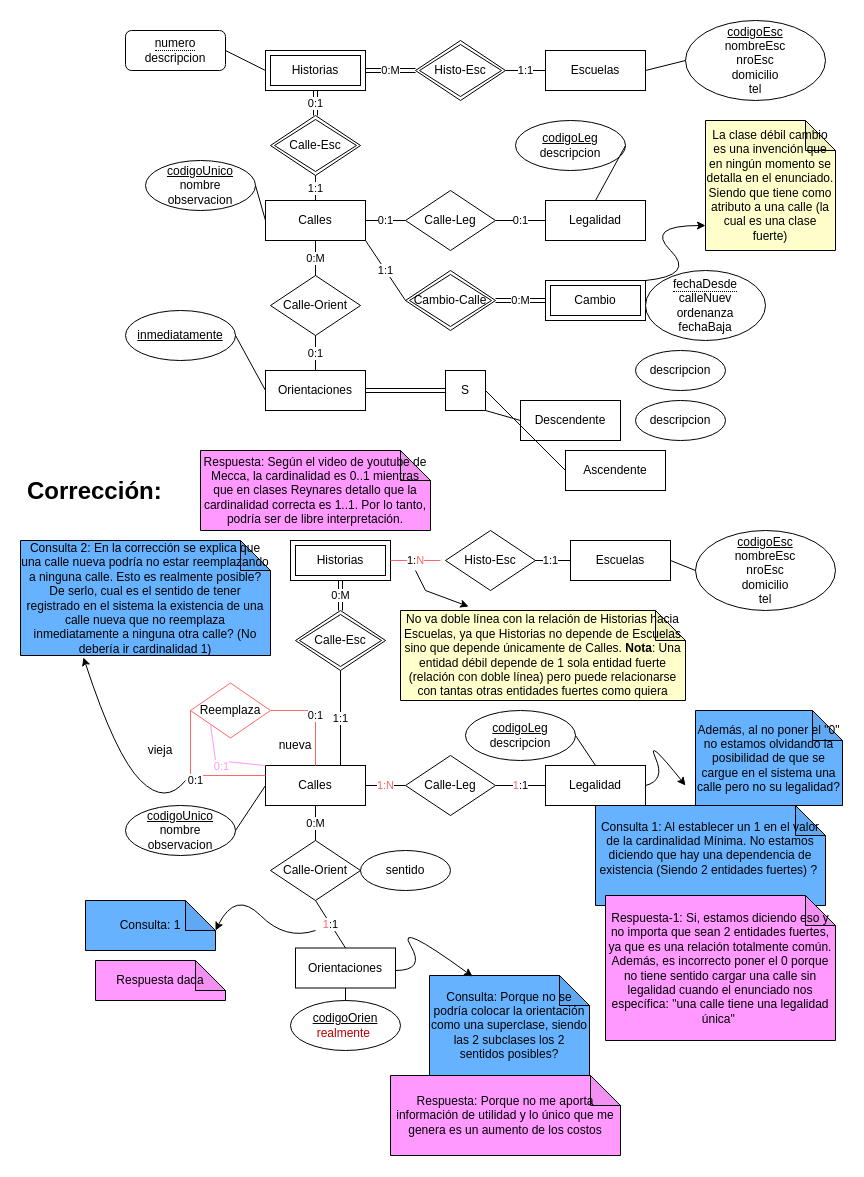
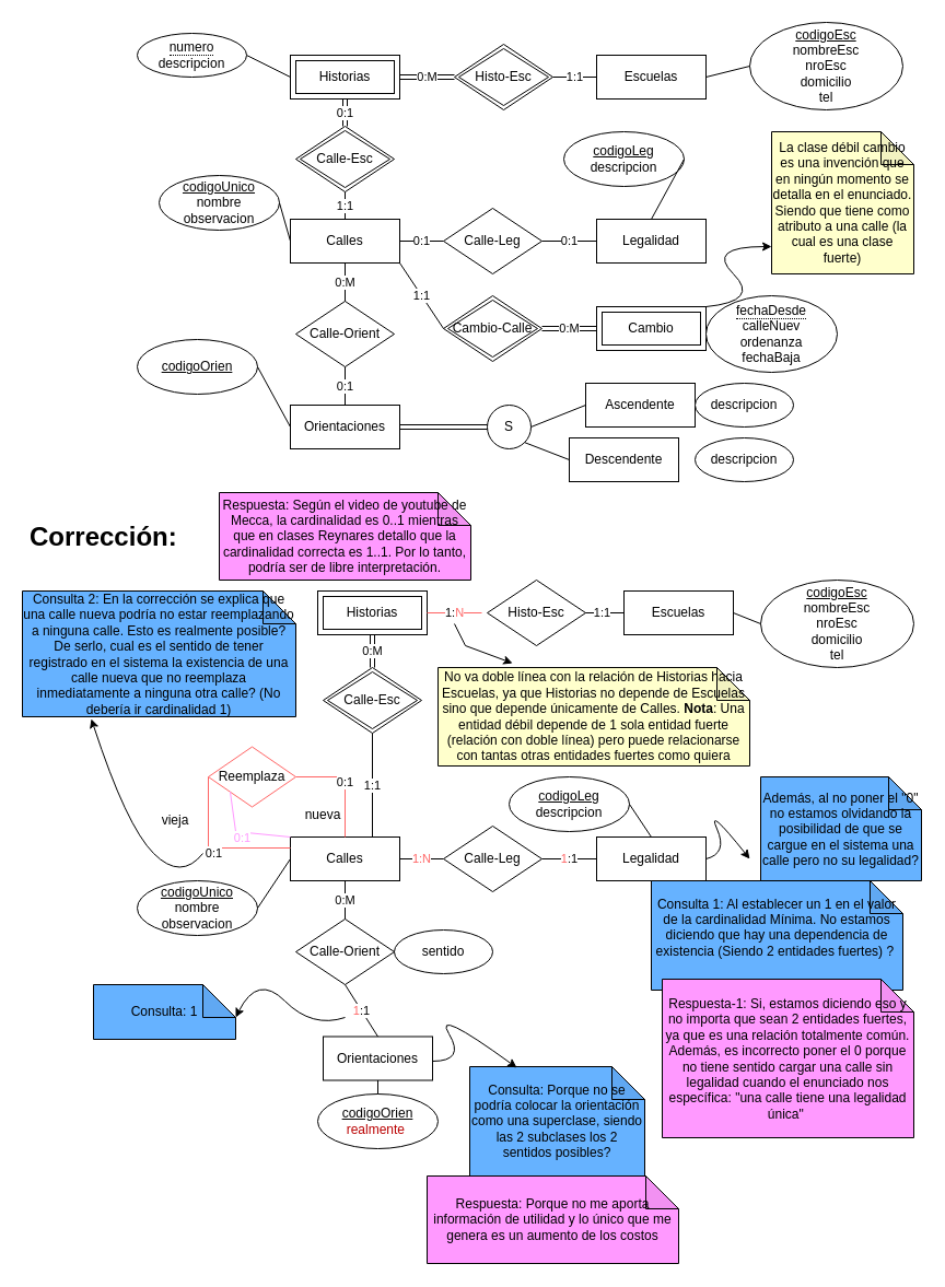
- <mxCell id="21" value="&lt;span style=&quot;border-bottom: 1px dotted&quot;&gt;numero&lt;/span&gt;&lt;div&gt;descripcion&lt;/div&gt;" style="whiteSpace=wrap;html=1;align=center;rounded=1;" vertex="1" parent="1"><mxGeometry x="125" y="30" width="100" height="40" as="geometry" /></mxCell>
+ <mxCell id="21" value="&lt;span style=&quot;border-bottom: 1px dotted&quot;&gt;numero&lt;/span&gt;&lt;div&gt;descripcion&lt;/div&gt;" style="ellipse;whiteSpace=wrap;html=1;align=center;" vertex="1" parent="1"><mxGeometry x="125" y="30" width="100" height="40" as="geometry" /></mxCell>
- <mxCell id="7" value="&lt;u&gt;inmediatamente&lt;/u&gt;" style="ellipse;whiteSpace=wrap;html=1;align=center;" vertex="1" parent="1"><mxGeometry x="125" y="310" width="110" height="50" as="geometry" /></mxCell>
+ <mxCell id="7" value="&lt;u&gt;codigoOrien&lt;/u&gt;" style="ellipse;whiteSpace=wrap;html=1;align=center;" vertex="1" parent="1"><mxGeometry x="125" y="310" width="110" height="50" as="geometry" /></mxCell>
- <mxCell id="10" value="S" style="whiteSpace=wrap;html=1;align=center;rounded=0;" vertex="1" parent="1"><mxGeometry x="445" y="370" width="40" height="40" as="geometry" /></mxCell>
+ <mxCell id="10" value="S" style="ellipse;whiteSpace=wrap;html=1;align=center;" vertex="1" parent="1"><mxGeometry x="445" y="370" width="40" height="40" as="geometry" /></mxCell>
- <mxCell id="8" value="Ascendente" style="whiteSpace=wrap;html=1;align=center;" vertex="1" parent="1"><mxGeometry x="565" y="450" width="100" height="40" as="geometry" /></mxCell>
+ <mxCell id="8" value="Ascendente" style="whiteSpace=wrap;html=1;align=center;" vertex="1" parent="1"><mxGeometry x="535" y="350" width="100" height="40" as="geometry" /></mxCell>
- <mxCell id="87" value="Respuesta dada" style="shape=note;whiteSpace=wrap;html=1;backgroundOutline=1;darkOpacity=0.05;fillColor=#FF99FF;" vertex="1" parent="1"><mxGeometry x="95" y="960" width="130" height="40" as="geometry" /></mxCell>
